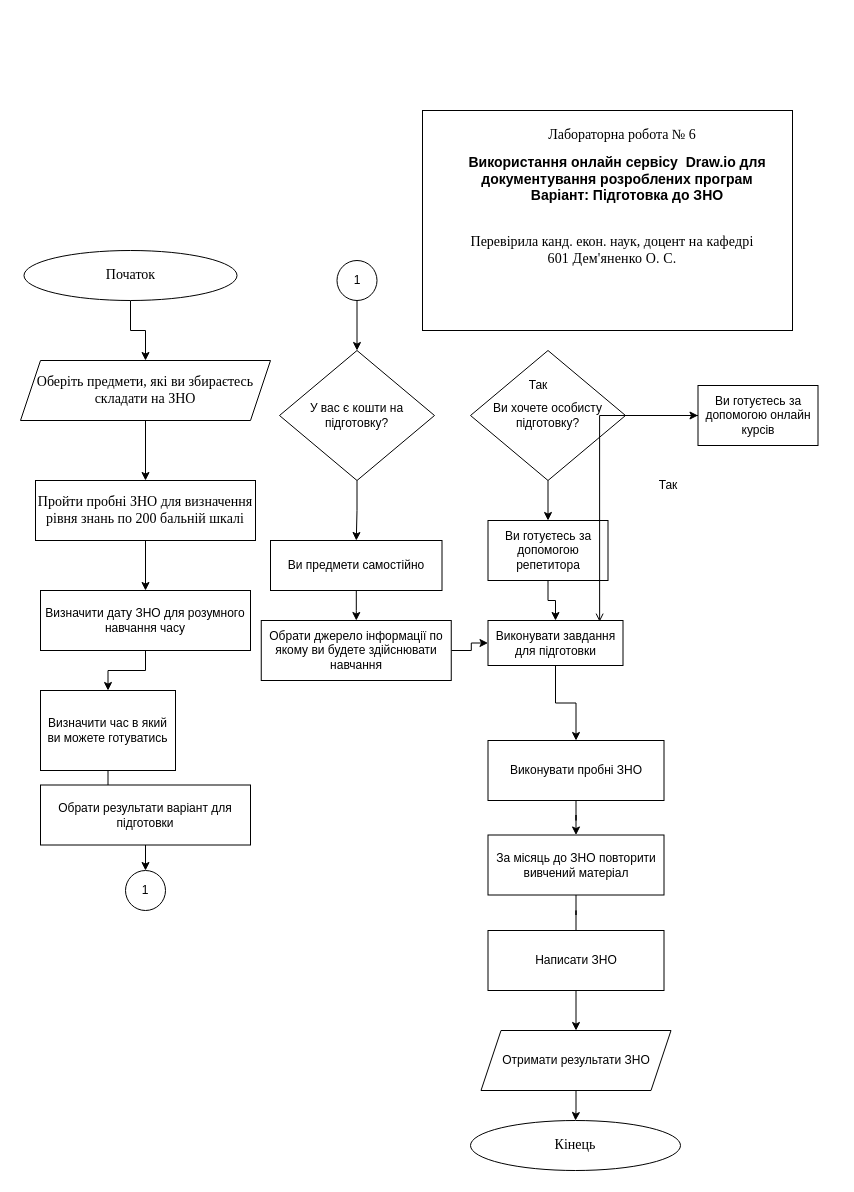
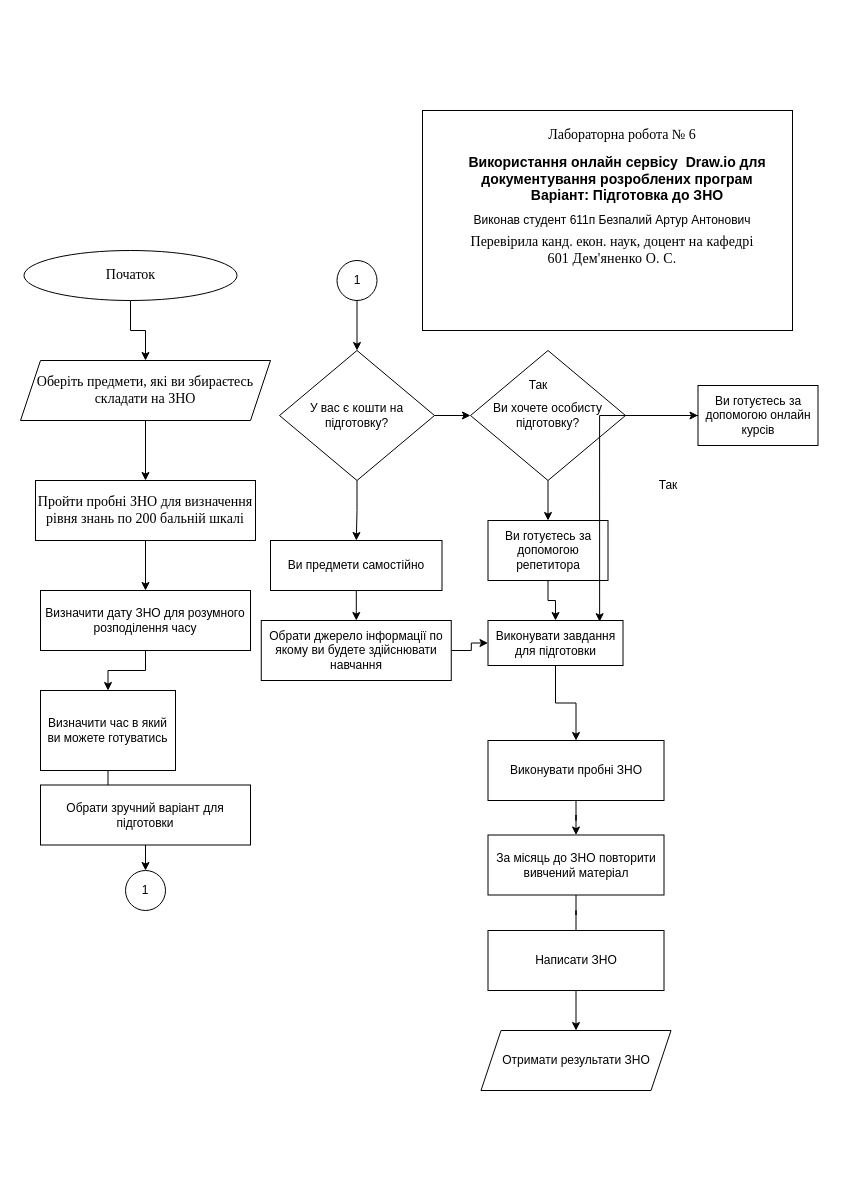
+ <mxCell id="49" value="Виконав студент 611п Безпалий Артур Антонович" style="text;html=1;strokeColor=none;fillColor=none;align=center;verticalAlign=middle;whiteSpace=wrap;rounded=0;" vertex="1" parent="1"><mxGeometry x="467" y="205" width="290" height="30" as="geometry" /></mxCell>
+ <mxCell id="15" value="" style="edgeStyle=orthogonalEdgeStyle;rounded=0;orthogonalLoop=1;jettySize=auto;html=1;" edge="1" parent="1" source="16" target="33"><mxGeometry relative="1" as="geometry" /></mxCell>
- <mxCell id="36" style="edgeStyle=orthogonalEdgeStyle;rounded=0;orthogonalLoop=1;jettySize=auto;html=1;entryX=0.827;entryY=0.027;entryDx=0;entryDy=0;entryPerimeter=0;endArrow=open;" edge="1" parent="1" source="37" target="42"><mxGeometry relative="1" as="geometry"><mxPoint x="790" y="690" as="targetPoint" /></mxGeometry></mxCell>
+ <mxCell id="36" style="edgeStyle=orthogonalEdgeStyle;rounded=0;orthogonalLoop=1;jettySize=auto;html=1;entryX=0.827;entryY=0.027;entryDx=0;entryDy=0;entryPerimeter=0;" edge="1" parent="1" source="37" target="42"><mxGeometry relative="1" as="geometry"><mxPoint x="790" y="690" as="targetPoint" /></mxGeometry></mxCell>
- <mxCell id="8" value="Визначити дату ЗНО для розумного навчання часу" style="rounded=0;whiteSpace=wrap;html=1;" vertex="1" parent="1"><mxGeometry x="40" y="590" width="210" height="60" as="geometry" /></mxCell>
+ <mxCell id="8" value="Визначити дату ЗНО для розумного розподілення часу" style="rounded=0;whiteSpace=wrap;html=1;" vertex="1" parent="1"><mxGeometry x="40" y="590" width="210" height="60" as="geometry" /></mxCell>
- <mxCell id="12" value="Обрати результати варіант для підготовки" style="rounded=0;whiteSpace=wrap;html=1;" vertex="1" parent="1"><mxGeometry x="40" y="784.5" width="210" height="60" as="geometry" /></mxCell>
+ <mxCell id="12" value="Обрати зручний варіант для підготовки" style="rounded=0;whiteSpace=wrap;html=1;" vertex="1" parent="1"><mxGeometry x="40" y="784.5" width="210" height="60" as="geometry" /></mxCell>
- <mxCell id="24" value="" style="edgeStyle=orthogonalEdgeStyle;rounded=0;orthogonalLoop=1;jettySize=auto;html=1;" edge="1" parent="1" source="25" target="2"><mxGeometry relative="1" as="geometry" /></mxCell>
- <mxCell id="2" value="&lt;font face=&quot;Times New Roman&quot;&gt;&lt;span style=&quot;font-size: 14px;&quot;&gt;Кінець&lt;/span&gt;&lt;/font&gt;" style="ellipse;whiteSpace=wrap;html=1;align=center;" vertex="1" parent="1"><mxGeometry x="470" y="1120" width="210" height="50" as="geometry" /></mxCell>
